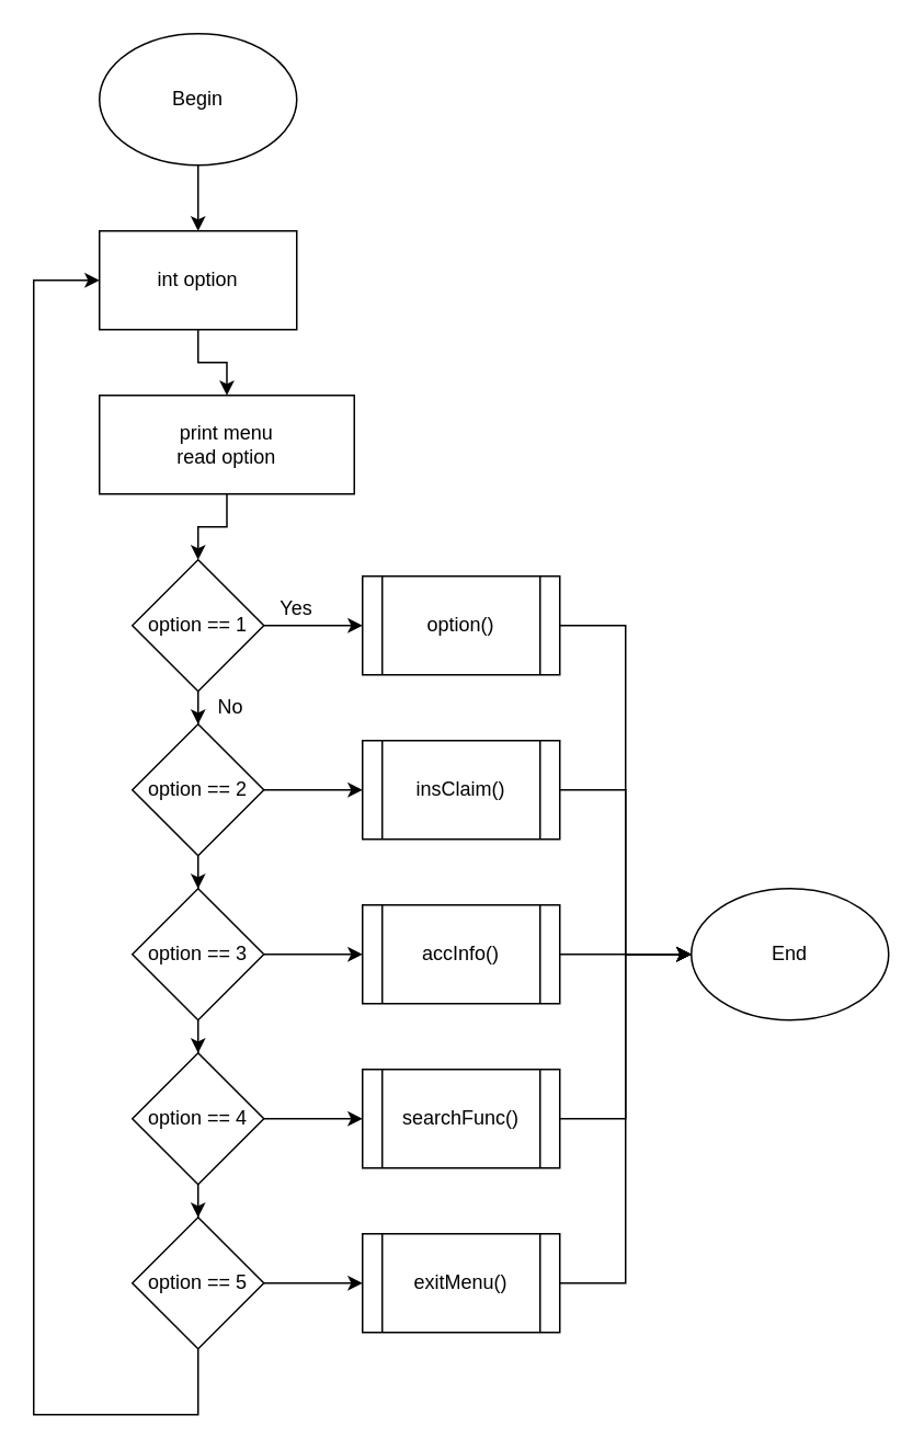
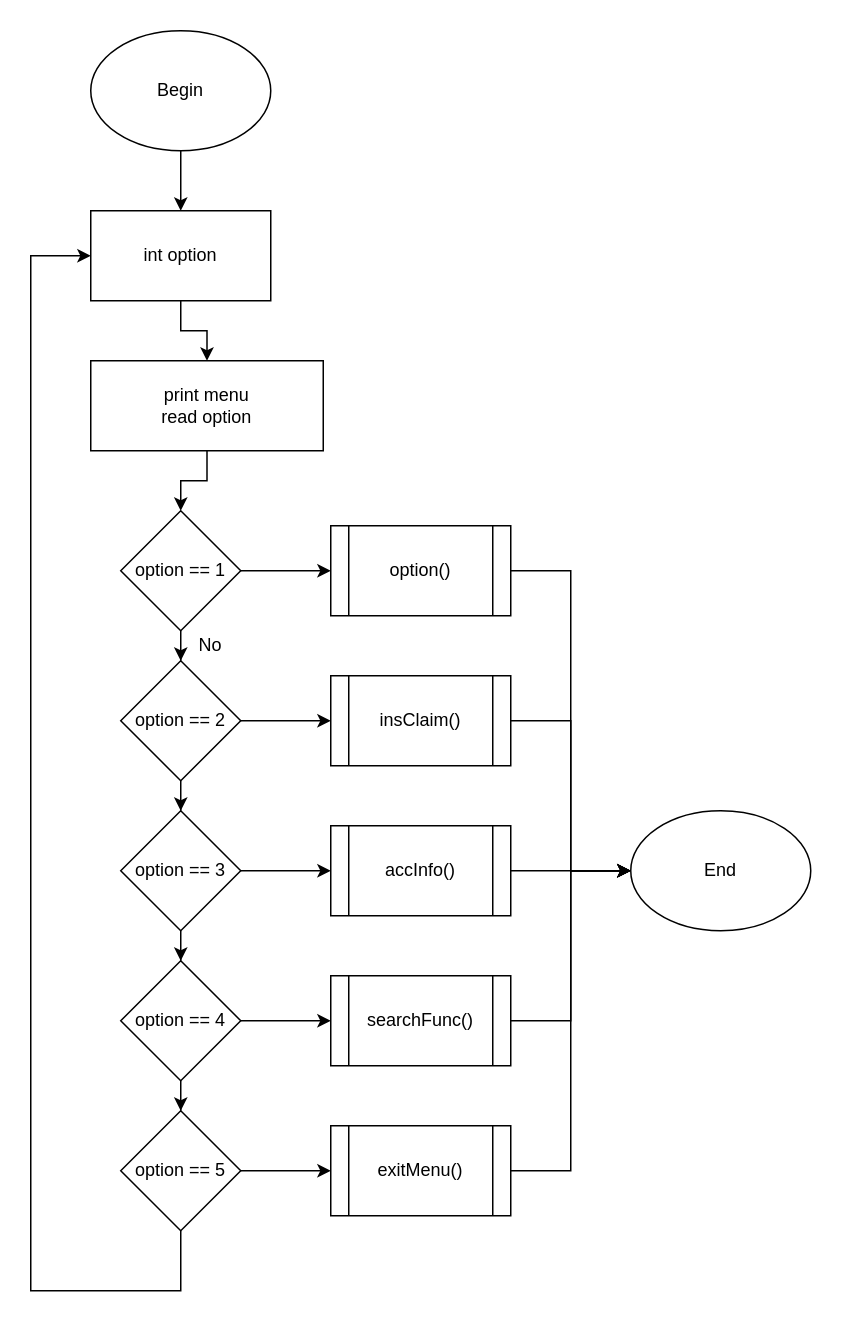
- <mxCell id="33" value="Yes" style="text;html=1;strokeColor=none;fillColor=none;align=center;verticalAlign=middle;whiteSpace=wrap;rounded=0;" vertex="1" parent="1"><mxGeometry x="160" y="360" width="40" height="20" as="geometry" /></mxCell>
